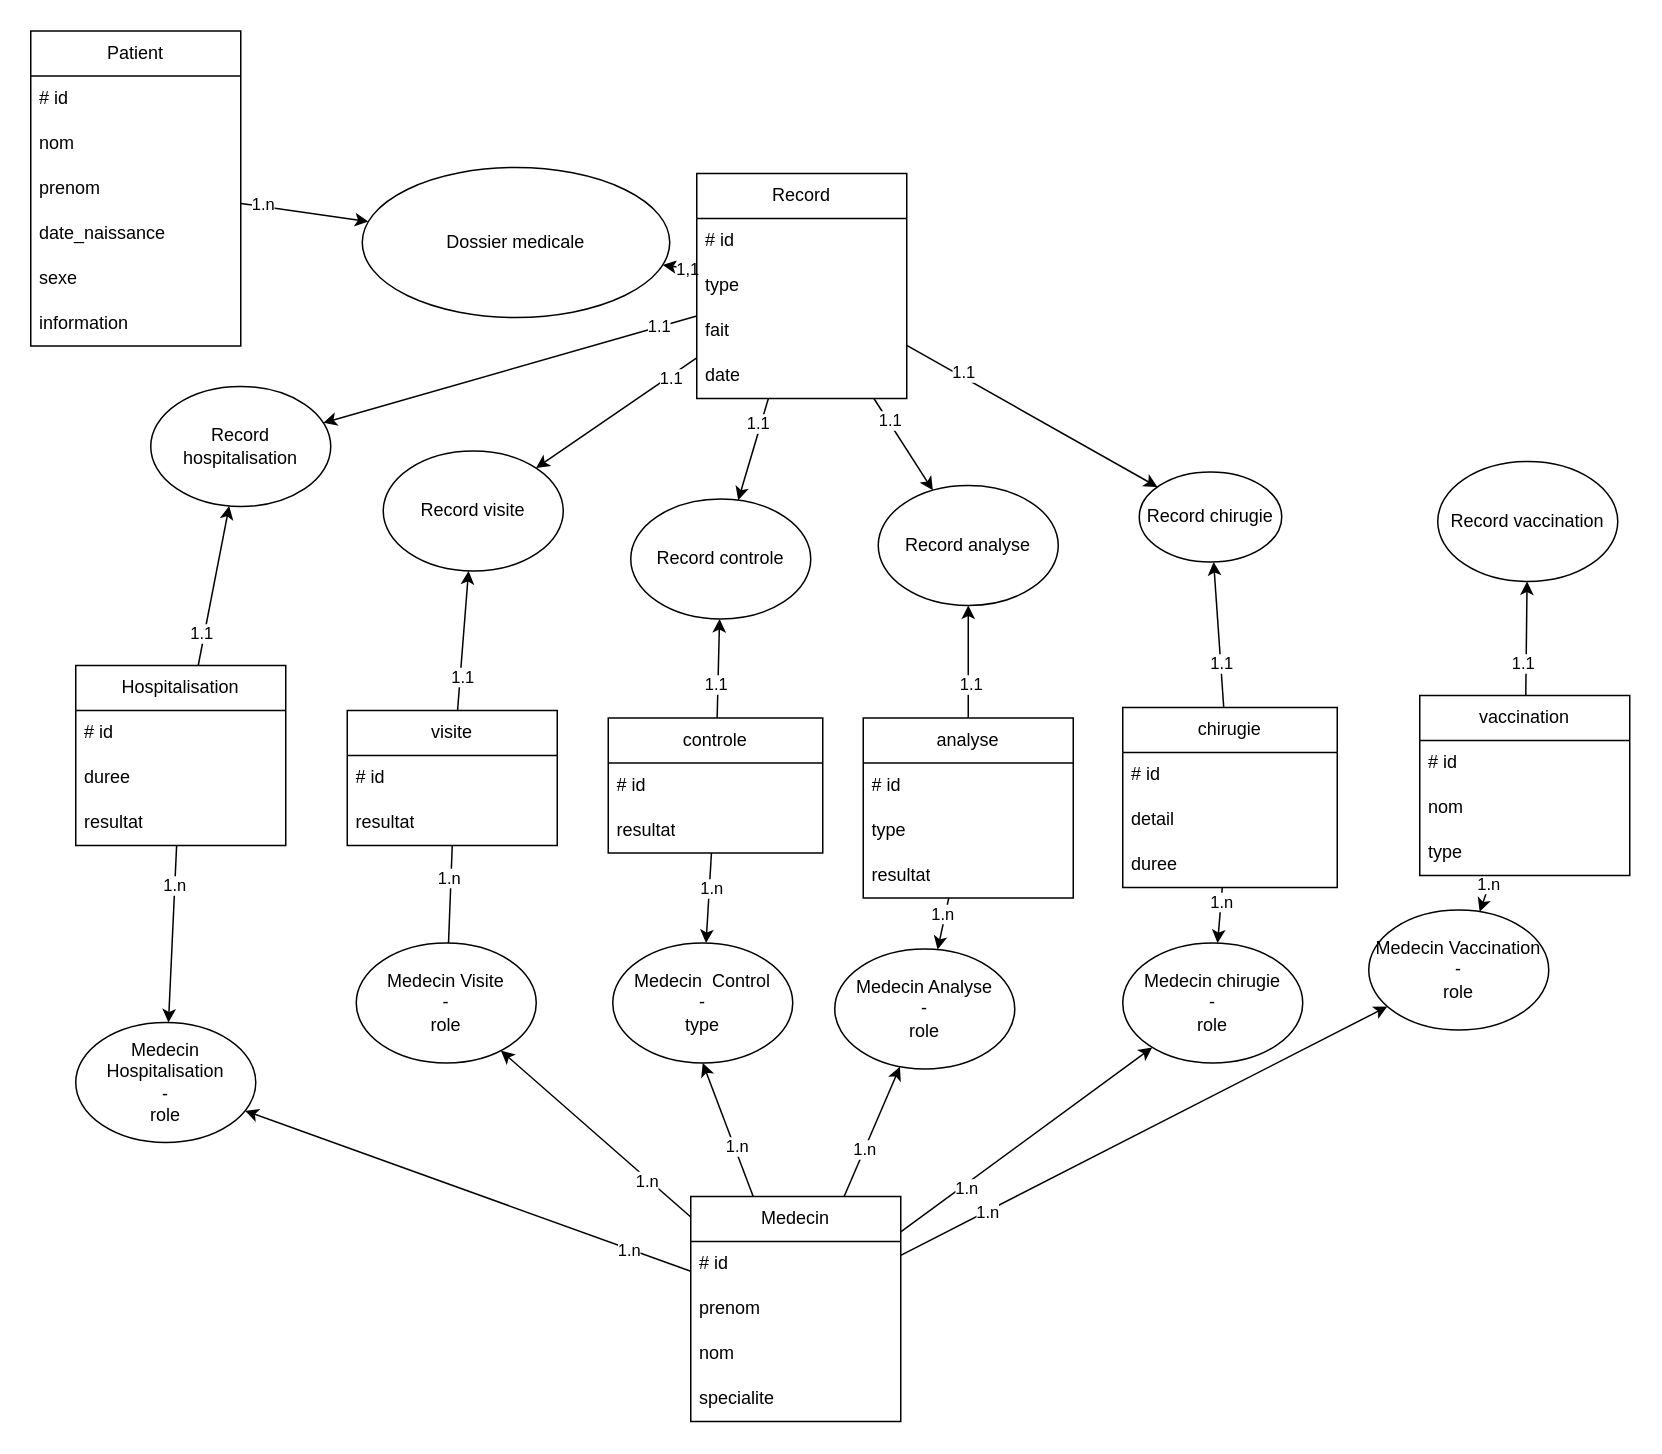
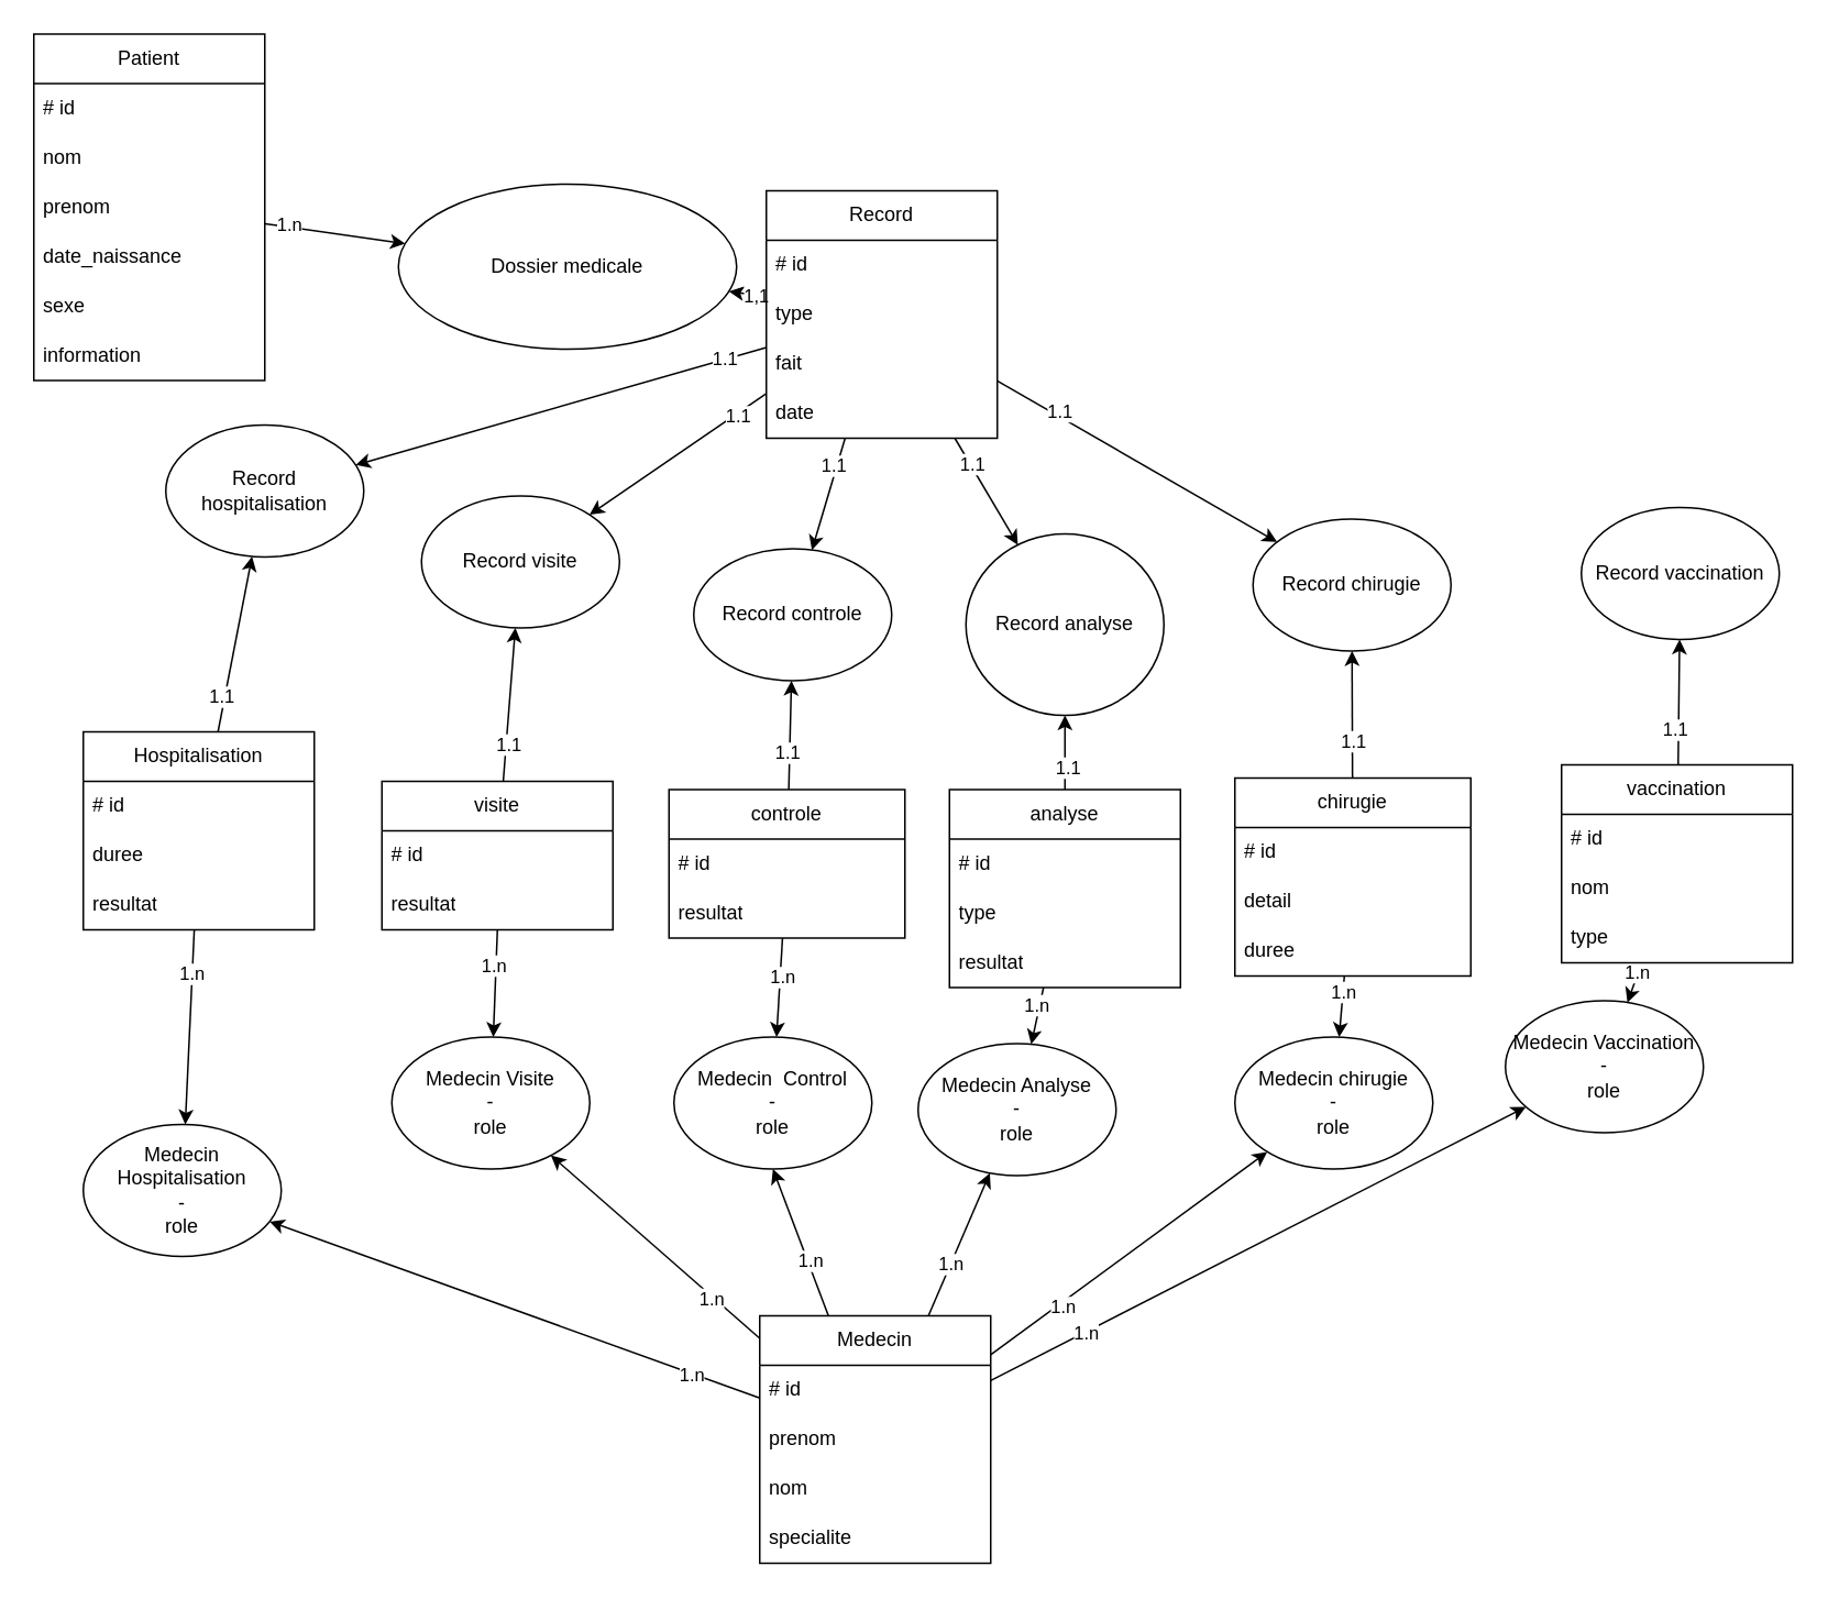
- <mxCell id="84" value="Record chirugie" style="ellipse;whiteSpace=wrap;html=1;" parent="1" vertex="1"><mxGeometry x="759" y="314" width="95" height="60" as="geometry" /></mxCell>
+ <mxCell id="84" value="Record chirugie" style="ellipse;whiteSpace=wrap;html=1;" parent="1" vertex="1"><mxGeometry x="759" y="314" width="120" height="80" as="geometry" /></mxCell>
- <mxCell id="79" value="Record analyse" style="ellipse;whiteSpace=wrap;html=1;" parent="1" vertex="1"><mxGeometry x="585" y="323" width="120" height="80" as="geometry" /></mxCell>
+ <mxCell id="79" value="Record analyse" style="ellipse;whiteSpace=wrap;html=1;" parent="1" vertex="1"><mxGeometry x="585" y="323" width="120" height="110" as="geometry" /></mxCell>
- <mxCell id="93" style="edgeStyle=none;rounded=0;orthogonalLoop=1;jettySize=auto;html=1;exitX=0.5;exitY=1;exitDx=0;exitDy=0;endArrow=none;" parent="1" source="45" target="95" edge="1"><mxGeometry relative="1" as="geometry"><mxPoint x="322" y="667" as="targetPoint" /><mxPoint x="319" y="605" as="sourcePoint" /></mxGeometry></mxCell>
+ <mxCell id="93" style="edgeStyle=none;rounded=0;orthogonalLoop=1;jettySize=auto;html=1;exitX=0.5;exitY=1;exitDx=0;exitDy=0;" parent="1" source="45" target="95" edge="1"><mxGeometry relative="1" as="geometry"><mxPoint x="322" y="667" as="targetPoint" /><mxPoint x="319" y="605" as="sourcePoint" /></mxGeometry></mxCell>
- <mxCell id="100" value="Medecin&amp;nbsp; Control&lt;br&gt;-&lt;br&gt;type" style="ellipse;whiteSpace=wrap;html=1;" parent="1" vertex="1"><mxGeometry x="407.997" y="628.003" width="120" height="80" as="geometry" /></mxCell>
+ <mxCell id="100" value="Medecin&amp;nbsp; Control&lt;br&gt;-&lt;br&gt;role" style="ellipse;whiteSpace=wrap;html=1;" parent="1" vertex="1"><mxGeometry x="407.997" y="628.003" width="120" height="80" as="geometry" /></mxCell>
